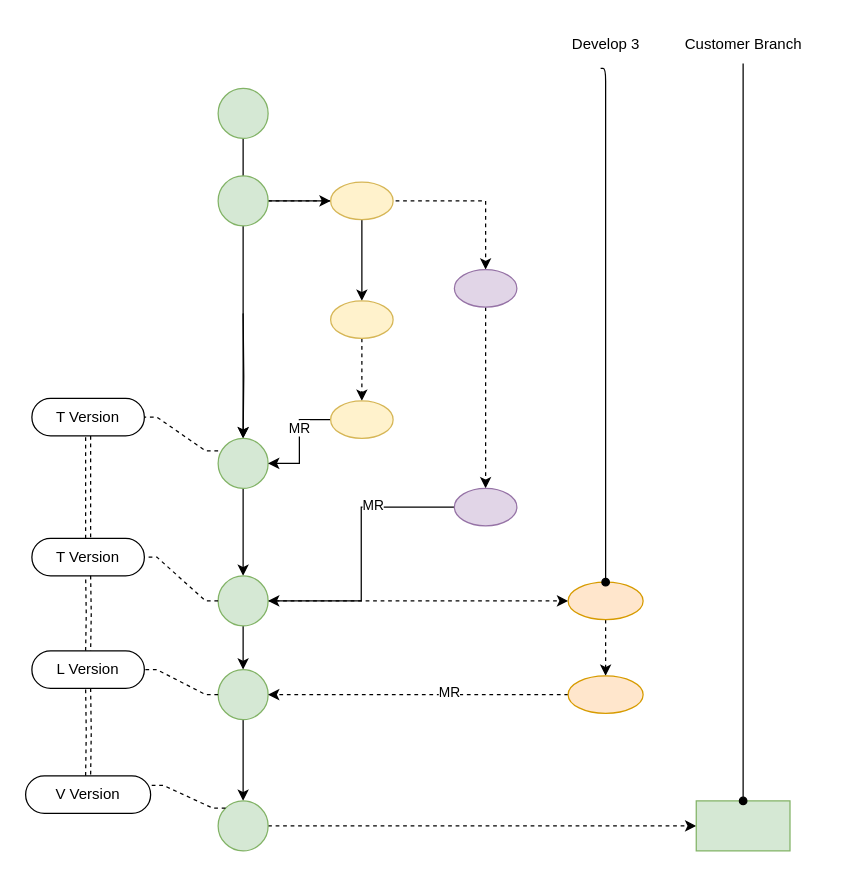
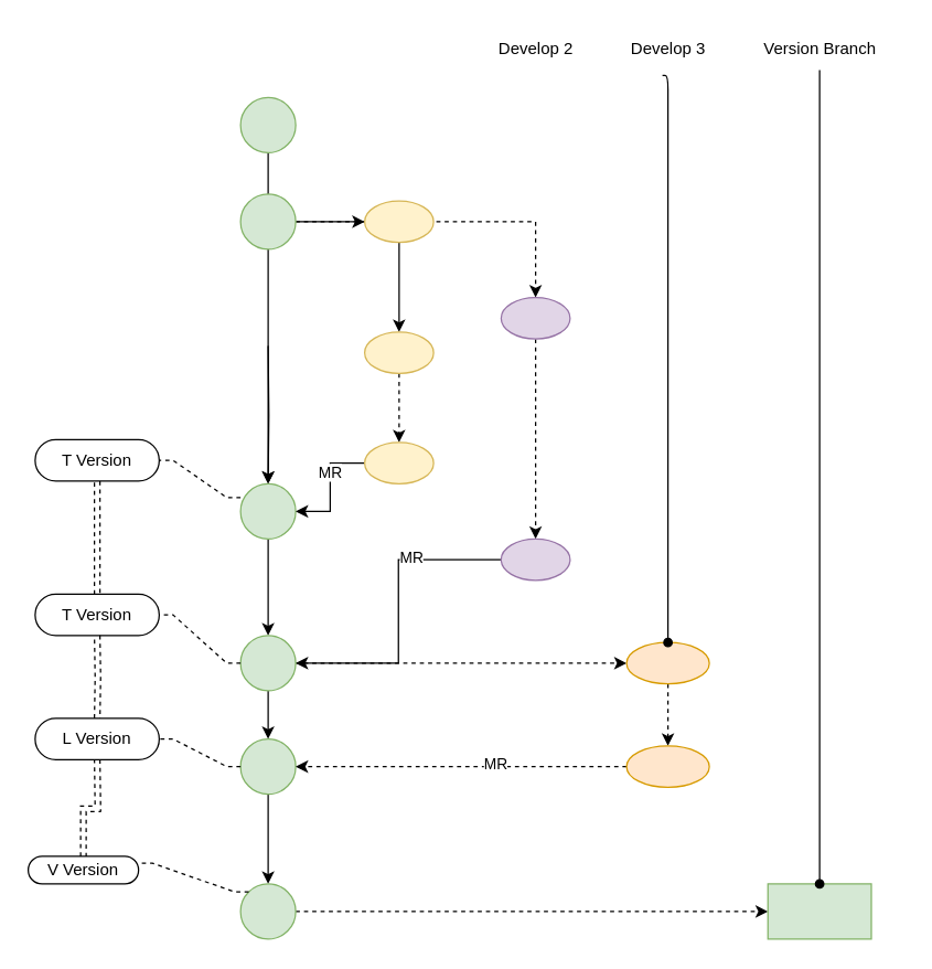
+ <mxCell id="12" value="Develop 2" style="text;html=1;resizable=0;autosize=1;align=center;verticalAlign=middle;points=[];fillColor=none;strokeColor=none;rounded=0;" vertex="1" parent="1"><mxGeometry x="347.5" y="20" width="80" height="30" as="geometry" /></mxCell>
- <mxCell id="49" value="Customer Branch" style="text;html=1;resizable=0;autosize=1;align=center;verticalAlign=middle;points=[];fillColor=none;strokeColor=none;rounded=0;" vertex="1" parent="1"><mxGeometry x="534" y="20" width="120" height="30" as="geometry" /></mxCell>
+ <mxCell id="49" value="Version Branch" style="text;html=1;resizable=0;autosize=1;align=center;verticalAlign=middle;points=[];fillColor=none;strokeColor=none;rounded=0;" vertex="1" parent="1"><mxGeometry x="534" y="20" width="120" height="30" as="geometry" /></mxCell>
- <mxCell id="43" value="V Version" style="whiteSpace=wrap;html=1;rounded=1;arcSize=50;align=center;verticalAlign=middle;strokeWidth=1;autosize=1;spacing=4;treeFolding=1;treeMoving=1;newEdgeStyle={&quot;edgeStyle&quot;:&quot;entityRelationEdgeStyle&quot;,&quot;startArrow&quot;:&quot;none&quot;,&quot;endArrow&quot;:&quot;none&quot;,&quot;segment&quot;:10,&quot;curved&quot;:1};" vertex="1" parent="1"><mxGeometry x="20" y="620" width="100" height="30" as="geometry" /></mxCell>
+ <mxCell id="43" value="V Version" style="whiteSpace=wrap;html=1;rounded=1;arcSize=50;align=center;verticalAlign=middle;strokeWidth=1;autosize=1;spacing=4;treeFolding=1;treeMoving=1;newEdgeStyle={&quot;edgeStyle&quot;:&quot;entityRelationEdgeStyle&quot;,&quot;startArrow&quot;:&quot;none&quot;,&quot;endArrow&quot;:&quot;none&quot;,&quot;segment&quot;:10,&quot;curved&quot;:1};" vertex="1" parent="1"><mxGeometry x="20" y="620" width="80" height="20" as="geometry" /></mxCell>
